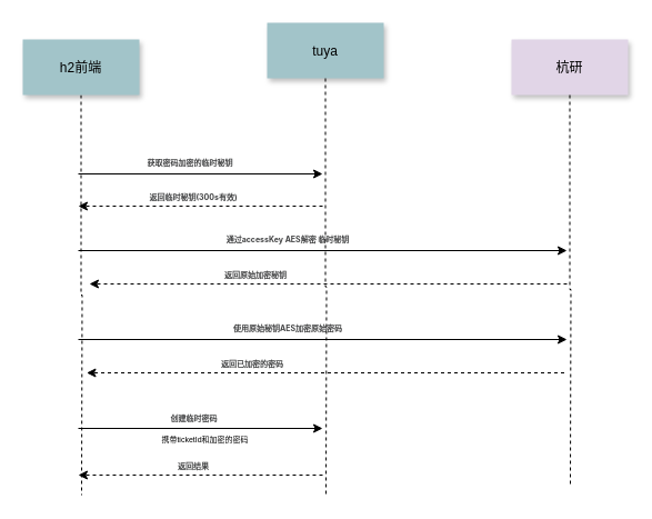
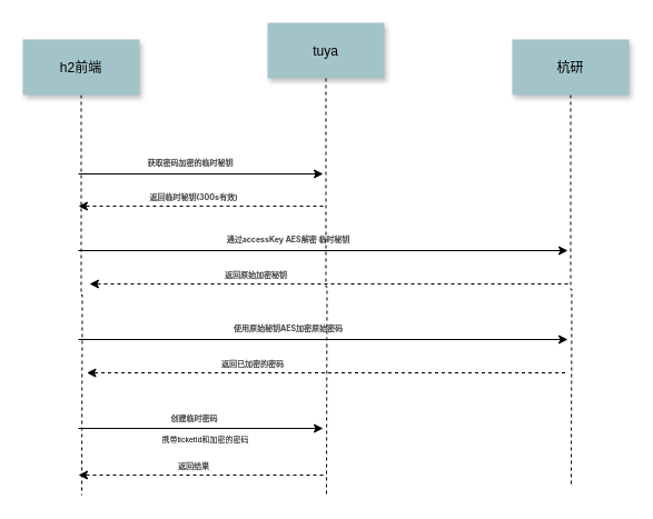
- <mxCell id="5" value="杭研" style="shadow=1;fillColor=#e1d5e7;strokeColor=none;" vertex="1" parent="1"><mxGeometry x="460" y="35" width="105" height="50" as="geometry" /></mxCell>
+ <mxCell id="5" value="杭研" style="shadow=1;fillColor=#A2C4C9;strokeColor=none" vertex="1" parent="1"><mxGeometry x="460" y="35" width="105" height="50" as="geometry" /></mxCell>
